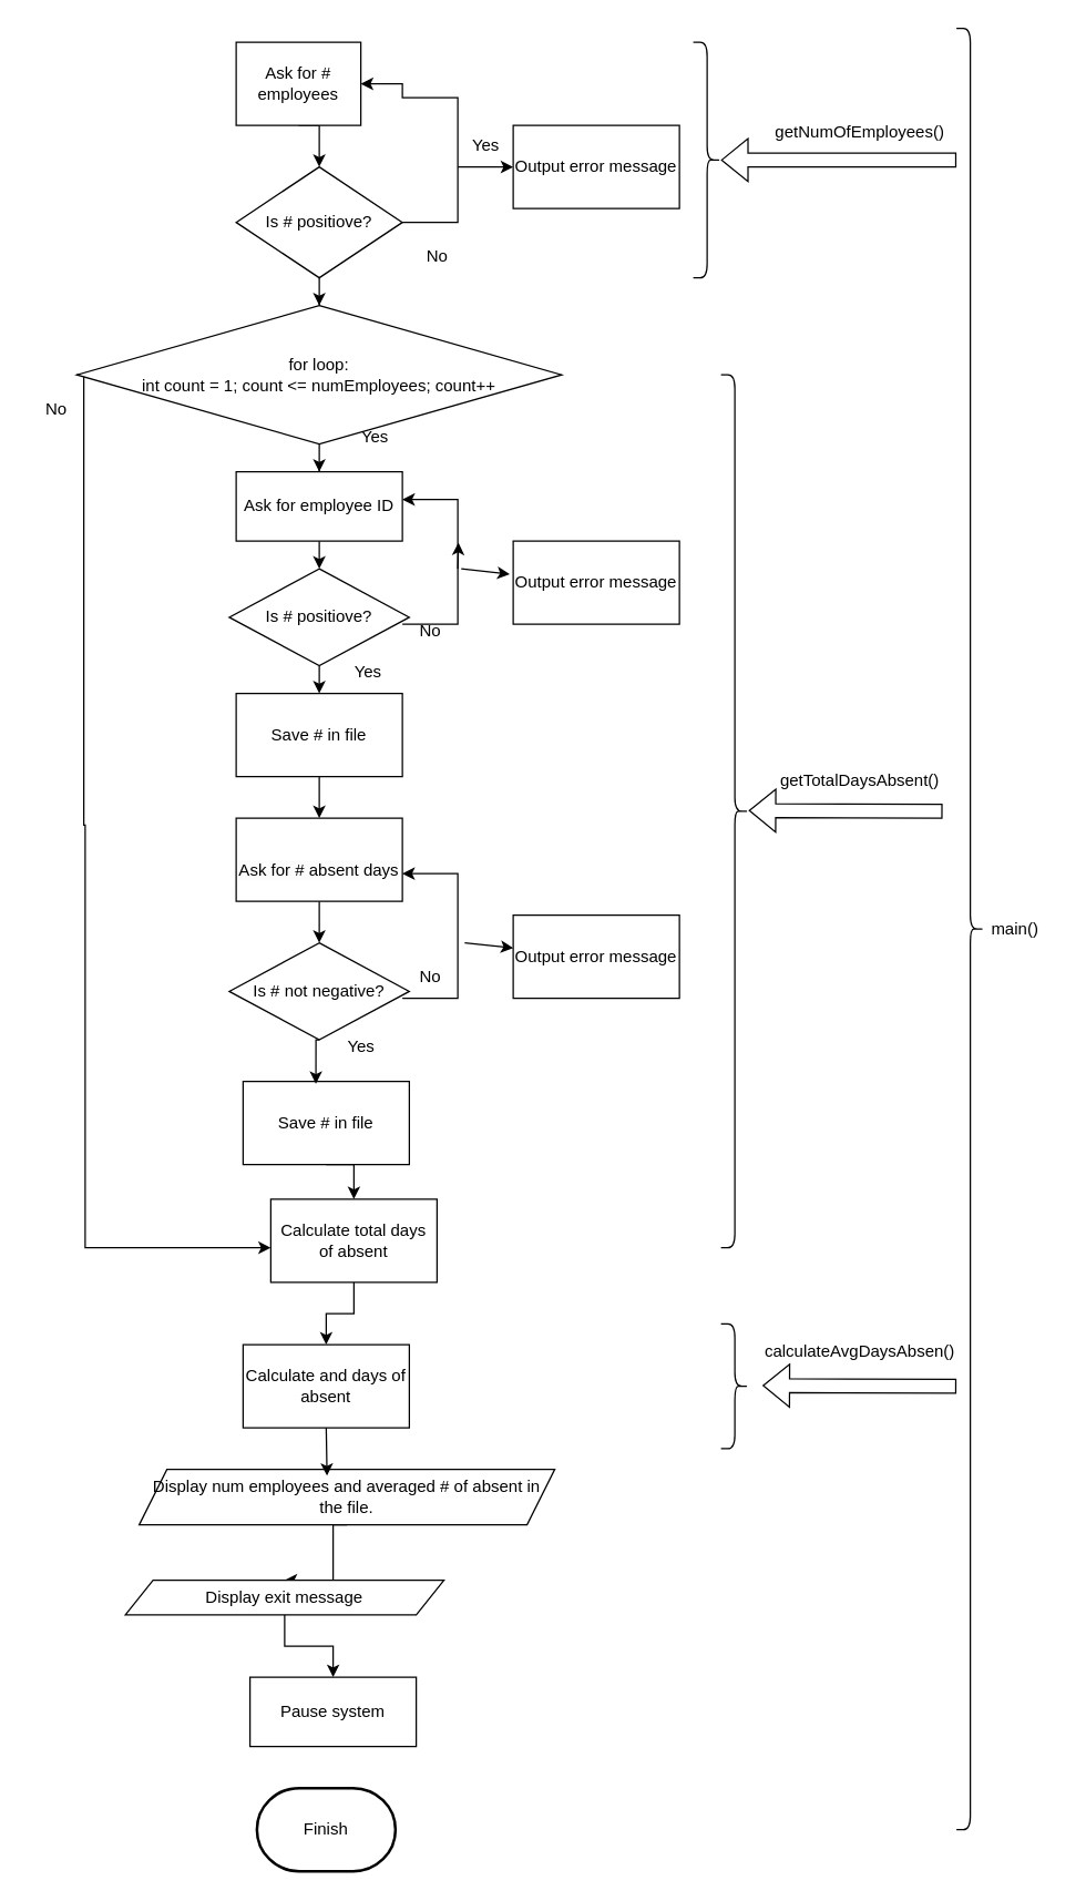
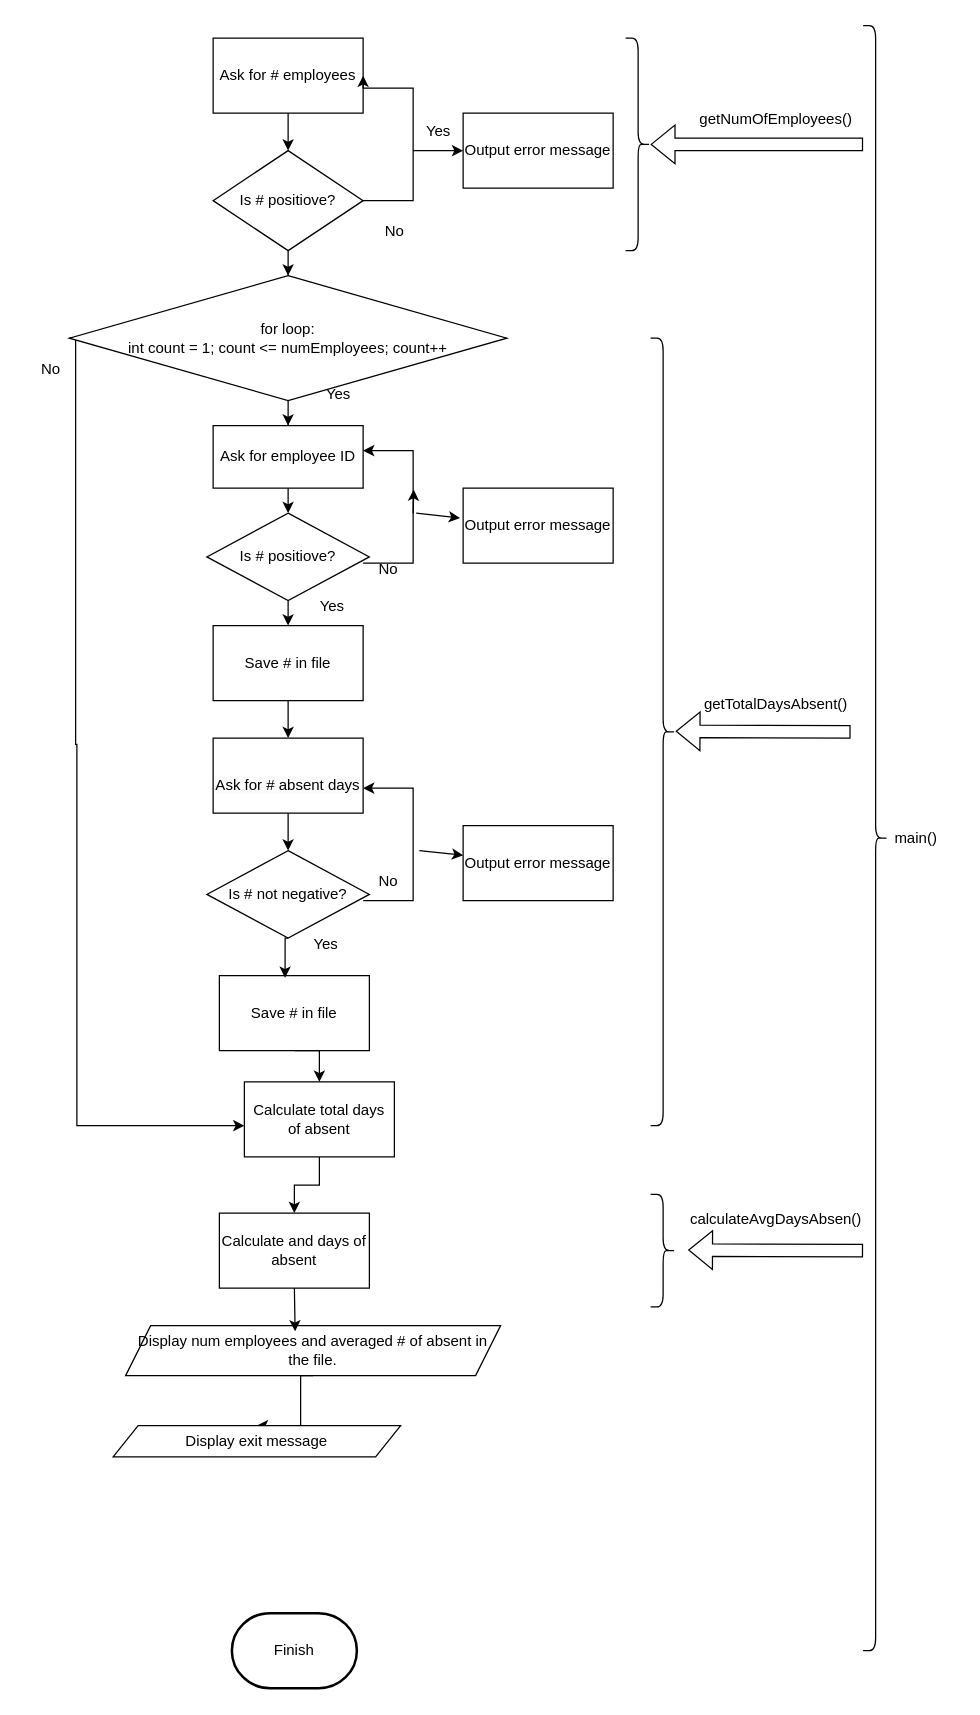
- <mxCell id="9" value="Ask for # employees" style="rounded=0;whiteSpace=wrap;html=1;" vertex="1" parent="1"><mxGeometry x="170" y="30" width="90" height="60" as="geometry" /></mxCell>
+ <mxCell id="9" value="Ask for # employees" style="rounded=0;whiteSpace=wrap;html=1;" vertex="1" parent="1"><mxGeometry x="170" y="30" width="120" height="60" as="geometry" /></mxCell>
- <mxCell id="39" style="edgeStyle=orthogonalEdgeStyle;rounded=0;orthogonalLoop=1;jettySize=auto;html=1;exitX=0.5;exitY=1;exitDx=0;exitDy=0;entryX=0.5;entryY=0;entryDx=0;entryDy=0;" edge="1" parent="1" source="40" target="43"><mxGeometry relative="1" as="geometry" /></mxCell>
- <mxCell id="43" value="Pause system" style="rounded=0;whiteSpace=wrap;html=1;" vertex="1" parent="1"><mxGeometry x="180" y="1210" width="120" height="50" as="geometry" /></mxCell>
